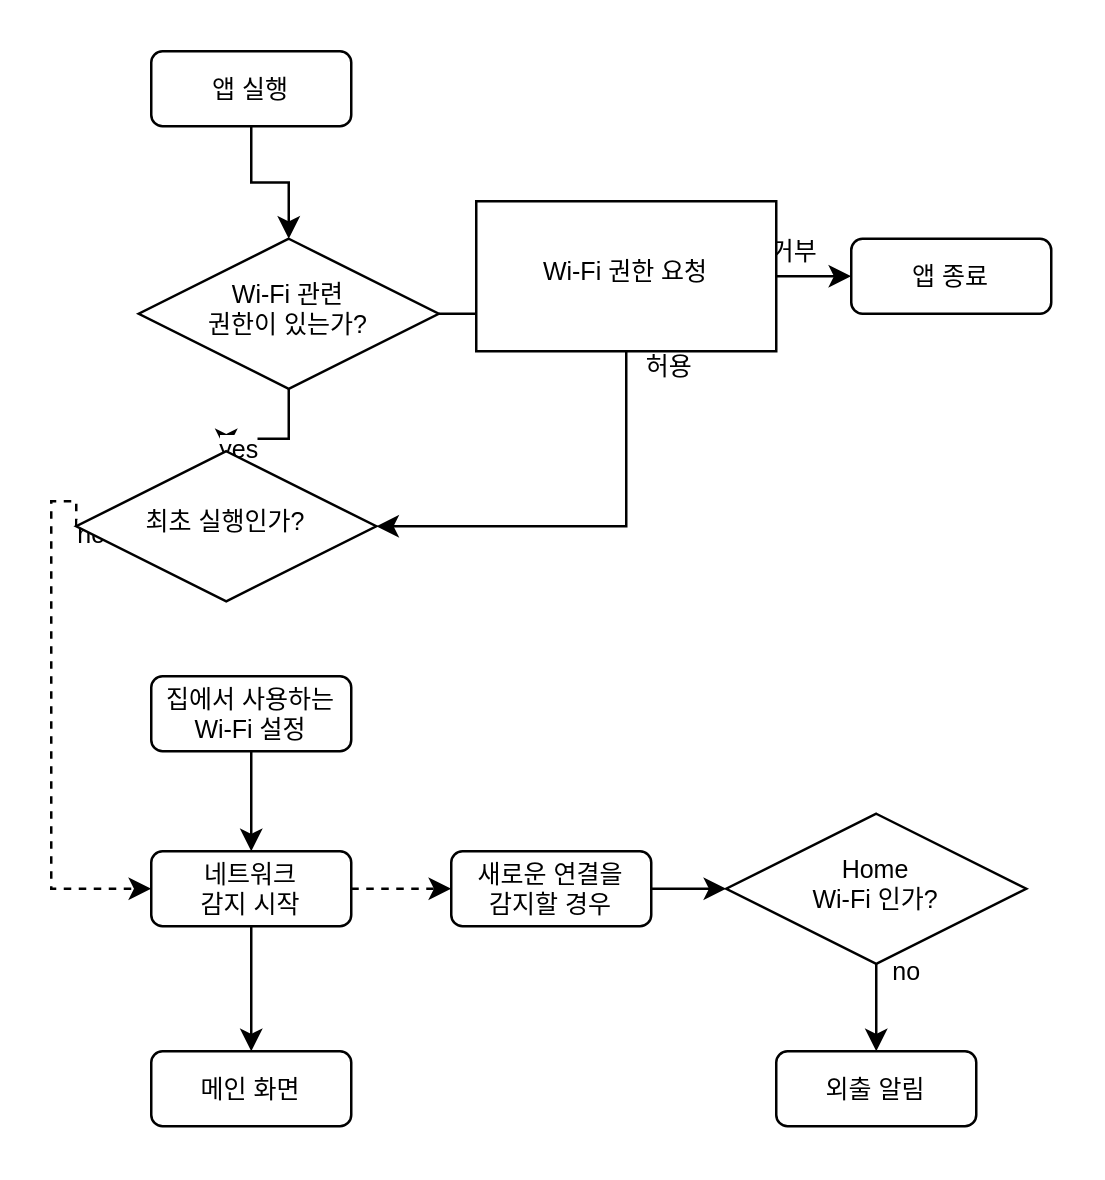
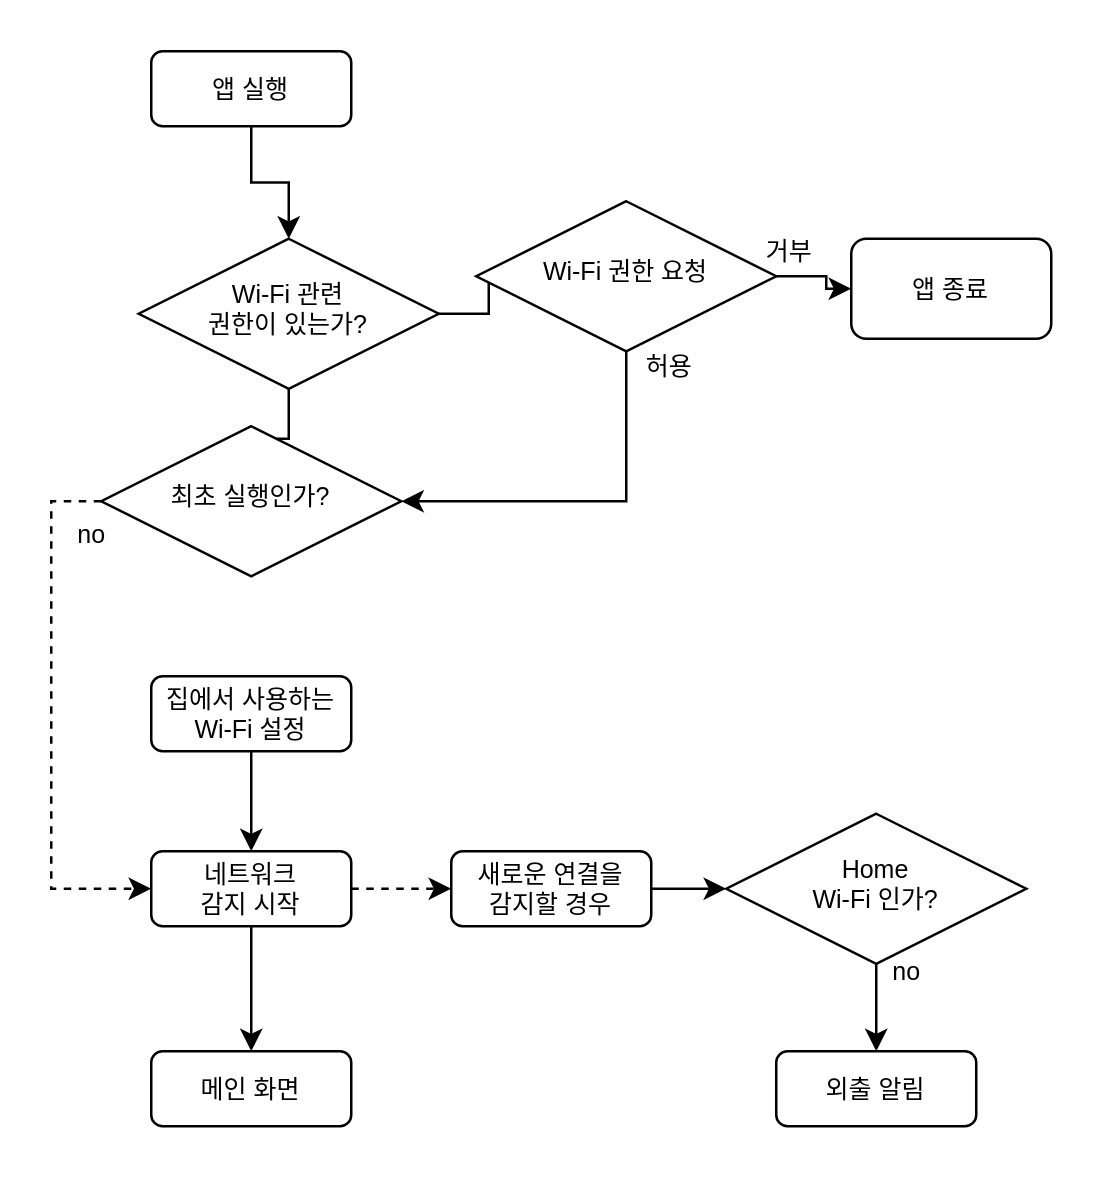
- <mxCell id="9" value="Wi-Fi 권한 요청" style="whiteSpace=wrap;html=1;shadow=0;fontFamily=Helvetica;fontSize=10;align=center;strokeWidth=1;spacing=6;spacingTop=-4;rounded=0;" vertex="1" parent="1"><mxGeometry x="190" y="80" width="120" height="60" as="geometry" /></mxCell>
+ <mxCell id="9" value="Wi-Fi 권한 요청" style="rhombus;whiteSpace=wrap;html=1;shadow=0;fontFamily=Helvetica;fontSize=10;align=center;strokeWidth=1;spacing=6;spacingTop=-4;" vertex="1" parent="1"><mxGeometry x="190" y="80" width="120" height="60" as="geometry" /></mxCell>
- <mxCell id="10" value="앱 종료" style="rounded=1;whiteSpace=wrap;html=1;fontSize=10;glass=0;strokeWidth=1;shadow=0;" vertex="1" parent="1"><mxGeometry x="340" y="95" width="80" height="30" as="geometry" /></mxCell>
+ <mxCell id="10" value="앱 종료" style="rounded=1;whiteSpace=wrap;html=1;fontSize=10;glass=0;strokeWidth=1;shadow=0;" vertex="1" parent="1"><mxGeometry x="340" y="95" width="80" height="40" as="geometry" /></mxCell>
- <mxCell id="12" value="최초 실행인가?" style="rhombus;whiteSpace=wrap;html=1;shadow=0;fontFamily=Helvetica;fontSize=10;align=center;strokeWidth=1;spacing=6;spacingTop=-4;" vertex="1" parent="1"><mxGeometry x="30" y="180" width="120" height="60" as="geometry" /></mxCell>
+ <mxCell id="12" value="최초 실행인가?" style="rhombus;whiteSpace=wrap;html=1;shadow=0;fontFamily=Helvetica;fontSize=10;align=center;strokeWidth=1;spacing=6;spacingTop=-4;" vertex="1" parent="1"><mxGeometry x="40" y="170" width="120" height="60" as="geometry" /></mxCell>
